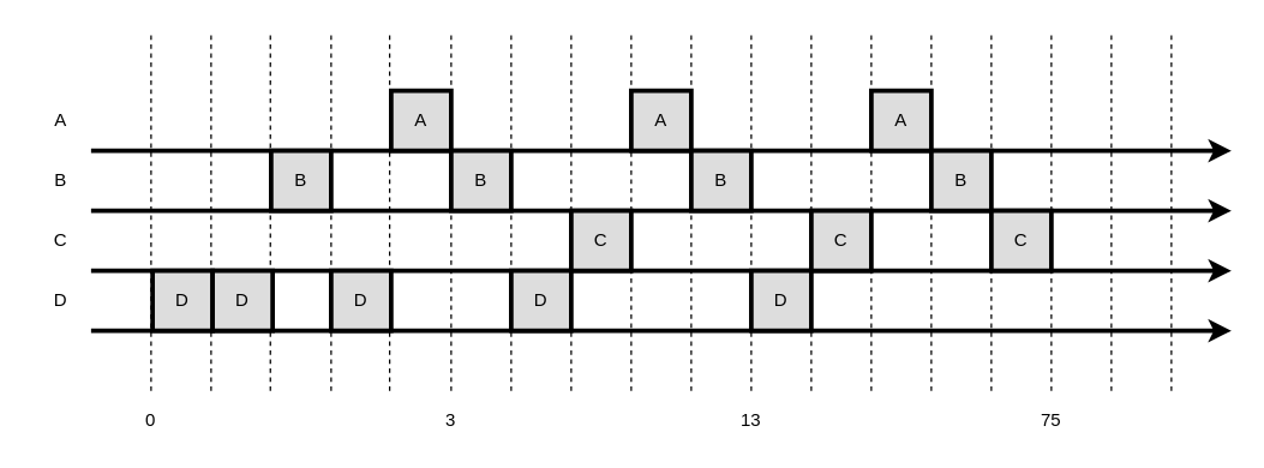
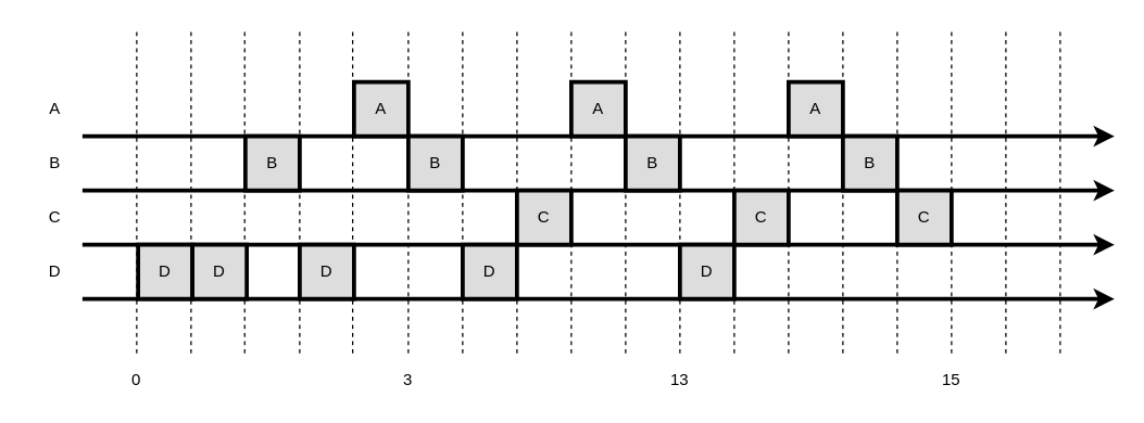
- <mxCell id="26" value="75" style="text;html=1;strokeColor=none;fillColor=none;align=center;verticalAlign=middle;whiteSpace=wrap;rounded=0;" parent="1" vertex="1"><mxGeometry x="680" y="270" width="40" height="20" as="geometry" /></mxCell>
+ <mxCell id="26" value="15" style="text;html=1;strokeColor=none;fillColor=none;align=center;verticalAlign=middle;whiteSpace=wrap;rounded=0;" parent="1" vertex="1"><mxGeometry x="680" y="270" width="40" height="20" as="geometry" /></mxCell>
